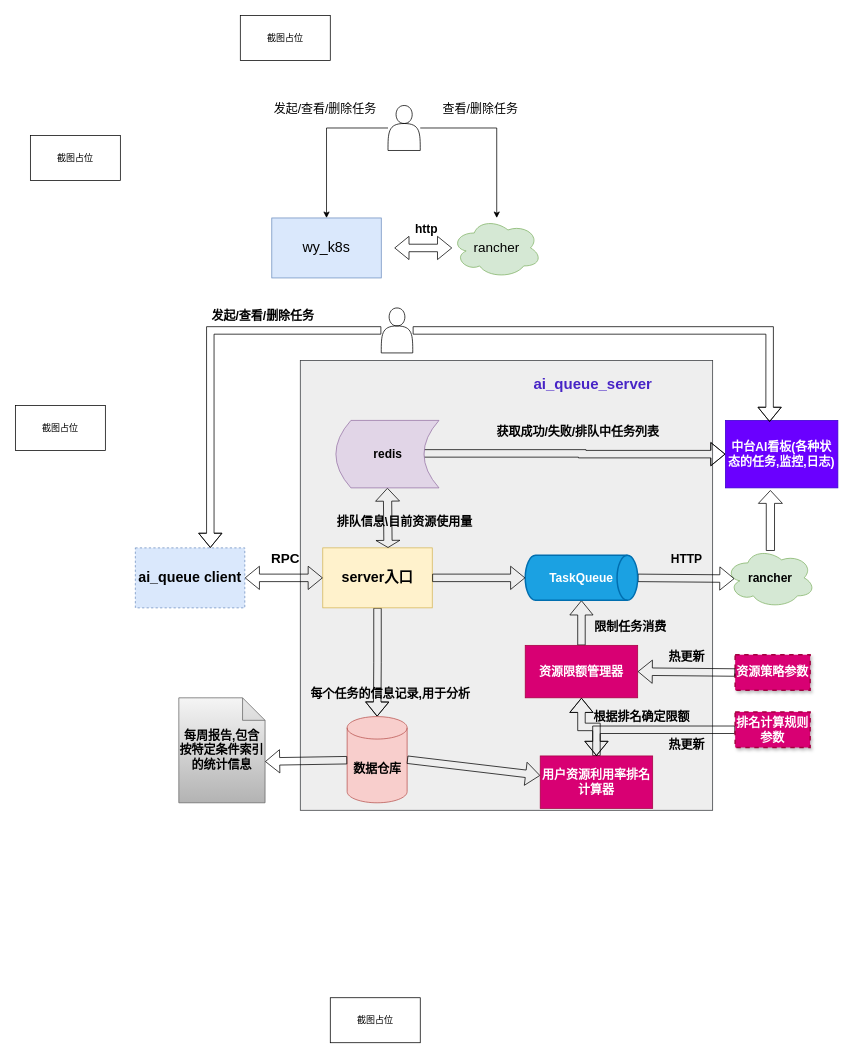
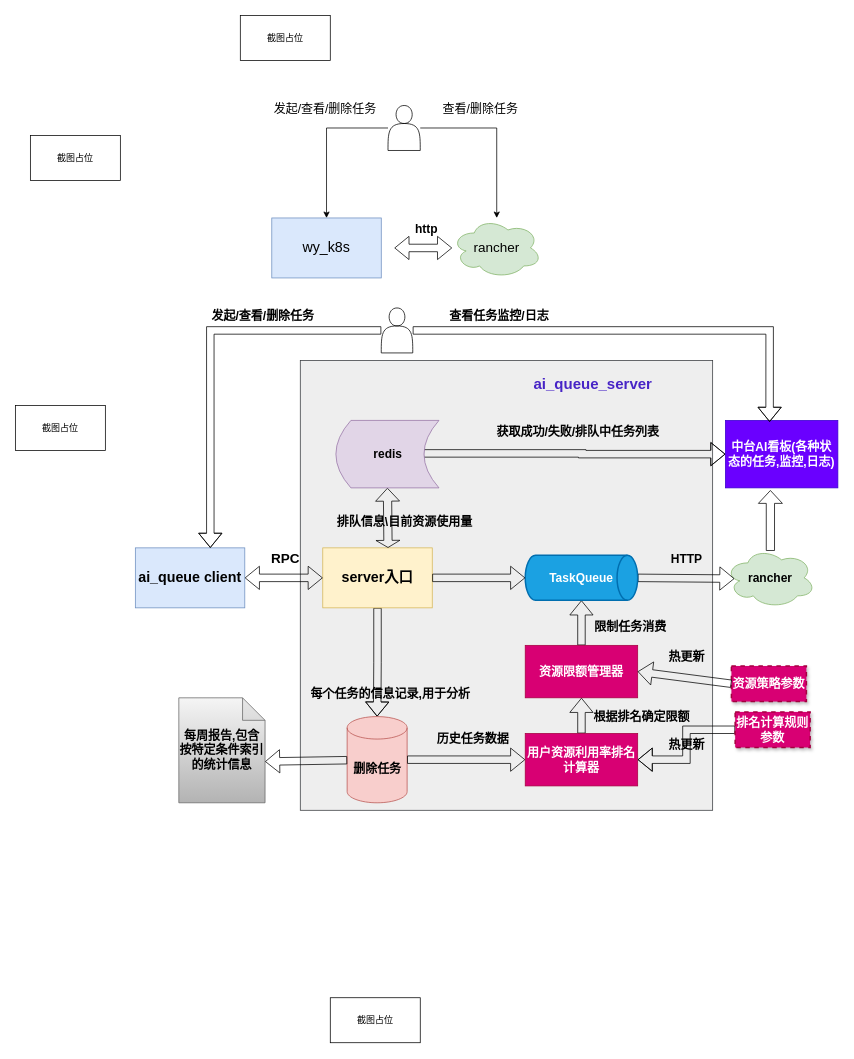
+ <mxCell id="34" value="&lt;font style=&quot;font-size: 16px;&quot;&gt;&lt;b&gt;查看任务监控/日志&lt;/b&gt;&lt;/font&gt;" style="text;html=1;align=center;verticalAlign=middle;resizable=0;points=[];autosize=1;strokeColor=none;fillColor=none;" parent="1" vertex="1"><mxGeometry x="585" y="405" width="160" height="30" as="geometry" /></mxCell>
- <mxCell id="7" value="&lt;span style=&quot;font-size: 19px;&quot;&gt;&lt;b&gt;ai_queue client&lt;/b&gt;&lt;/span&gt;" style="rounded=0;whiteSpace=wrap;html=1;fillColor=#dae8fc;strokeColor=#6c8ebf;dashed=1;" parent="1" vertex="1"><mxGeometry x="180" y="730" width="146" height="80" as="geometry" /></mxCell>
+ <mxCell id="7" value="&lt;span style=&quot;font-size: 19px;&quot;&gt;&lt;b&gt;ai_queue client&lt;/b&gt;&lt;/span&gt;" style="rounded=0;whiteSpace=wrap;html=1;fillColor=#dae8fc;strokeColor=#6c8ebf;" parent="1" vertex="1"><mxGeometry x="180" y="730" width="146" height="80" as="geometry" /></mxCell>
- <mxCell id="29" value="&lt;span style=&quot;font-size: 16px;&quot;&gt;&lt;b&gt;资源策略参数&lt;/b&gt;&lt;/span&gt;" style="rounded=0;whiteSpace=wrap;html=1;labelBorderColor=none;dashed=1;fillColor=#d80073;fontColor=#ffffff;strokeColor=#A50040;strokeWidth=2;shadow=1;glass=0;" parent="1" vertex="1"><mxGeometry x="980" y="872.5" width="100" height="47.5" as="geometry" /></mxCell>
+ <mxCell id="29" value="&lt;span style=&quot;font-size: 16px;&quot;&gt;&lt;b&gt;资源策略参数&lt;/b&gt;&lt;/span&gt;" style="rounded=0;whiteSpace=wrap;html=1;labelBorderColor=none;dashed=1;fillColor=#d80073;fontColor=#ffffff;strokeColor=#A50040;strokeWidth=2;shadow=1;glass=0;" parent="1" vertex="1"><mxGeometry x="975" y="887.5" width="100" height="47.5" as="geometry" /></mxCell>
+ <mxCell id="48" value="&lt;span style=&quot;font-size: 16px;&quot;&gt;&lt;b&gt;历史任务数据&lt;/b&gt;&lt;/span&gt;" style="text;html=1;align=center;verticalAlign=middle;resizable=0;points=[];autosize=1;strokeColor=none;fillColor=none;" vertex="1" parent="1"><mxGeometry x="570" y="970" width="120" height="30" as="geometry" /></mxCell>
- <mxCell id="14" value="&lt;font style=&quot;font-size: 16px;&quot;&gt;&lt;b&gt;数据仓库&lt;/b&gt;&lt;/font&gt;" style="shape=cylinder3;whiteSpace=wrap;html=1;boundedLbl=1;backgroundOutline=1;size=15;fillColor=#f8cecc;strokeColor=#b85450;" parent="1" vertex="1"><mxGeometry x="462.5" y="955" width="80" height="115" as="geometry" /></mxCell>
+ <mxCell id="14" value="&lt;font style=&quot;font-size: 16px;&quot;&gt;&lt;b&gt;删除任务&lt;/b&gt;&lt;/font&gt;" style="shape=cylinder3;whiteSpace=wrap;html=1;boundedLbl=1;backgroundOutline=1;size=15;fillColor=#f8cecc;strokeColor=#b85450;" parent="1" vertex="1"><mxGeometry x="462.5" y="955" width="80" height="115" as="geometry" /></mxCell>
- <mxCell id="41" value="&lt;b&gt;&lt;font style=&quot;font-size: 16px;&quot;&gt;用户资源利用率排名计算器&lt;/font&gt;&lt;/b&gt;" style="rounded=0;whiteSpace=wrap;html=1;fillColor=#d80073;fontColor=#ffffff;strokeColor=#A50040;" vertex="1" parent="1"><mxGeometry x="720" y="1007.5" width="150" height="70" as="geometry" /></mxCell>
+ <mxCell id="41" value="&lt;b&gt;&lt;font style=&quot;font-size: 16px;&quot;&gt;用户资源利用率排名计算器&lt;/font&gt;&lt;/b&gt;" style="rounded=0;whiteSpace=wrap;html=1;fillColor=#d80073;fontColor=#ffffff;strokeColor=#A50040;" vertex="1" parent="1"><mxGeometry x="700" y="977.5" width="150" height="70" as="geometry" /></mxCell>
